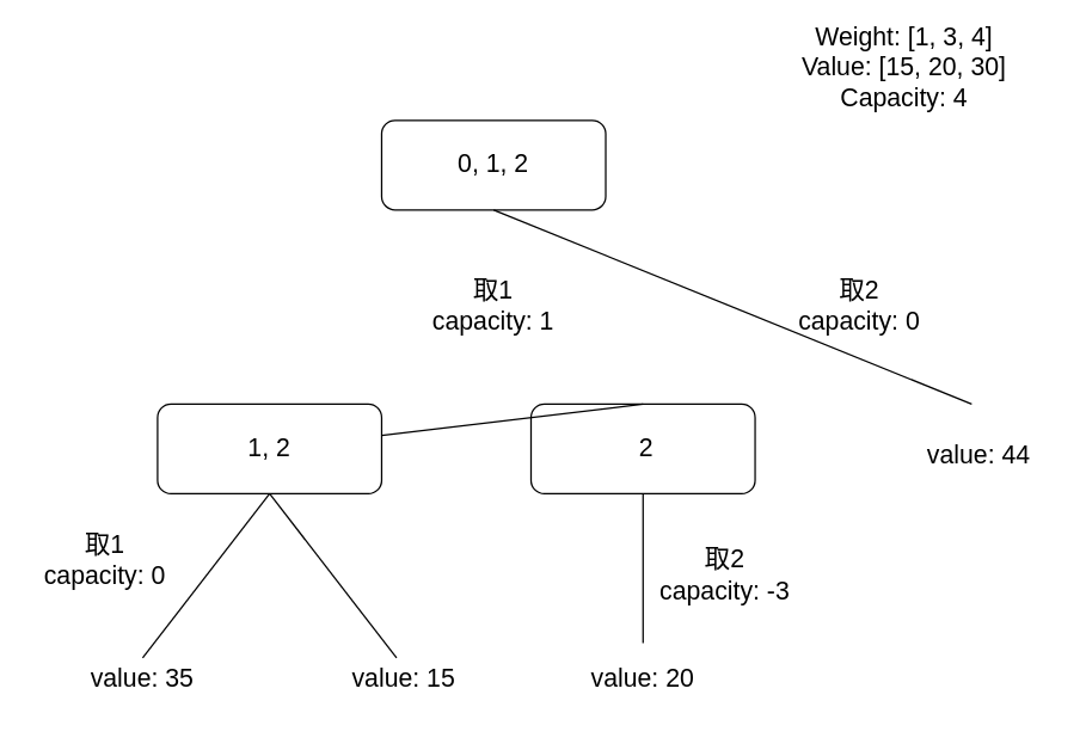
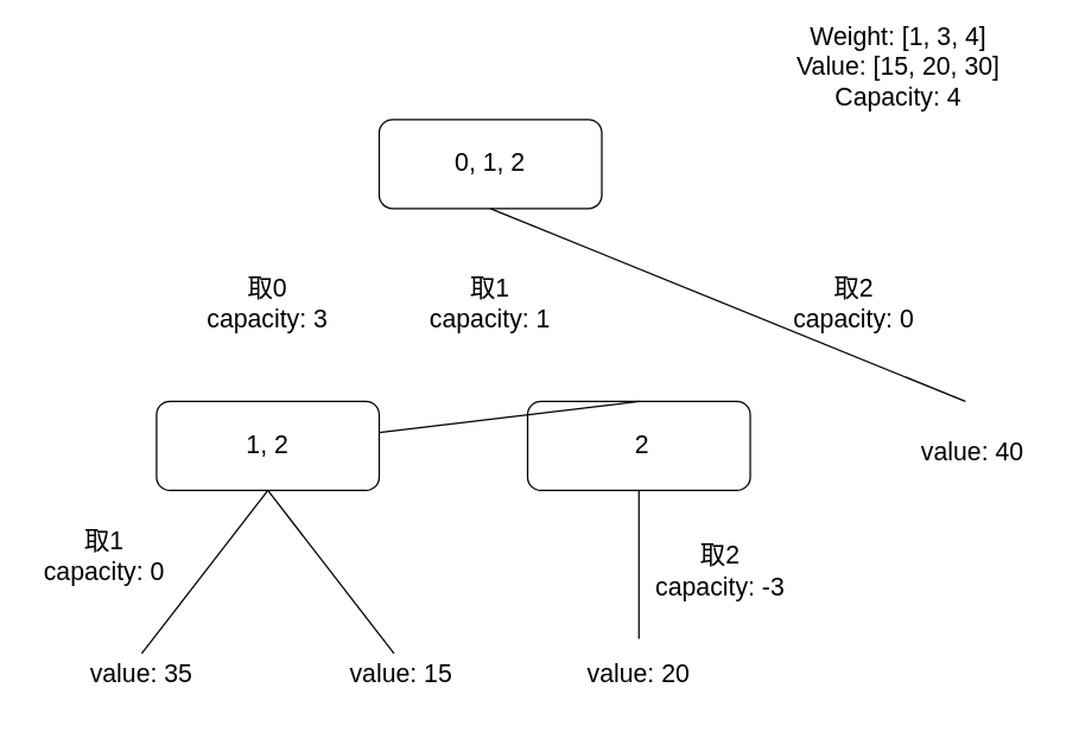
+ <mxCell id="10" value="&lt;span style=&quot;font-size: 17px;&quot;&gt;取0&lt;br&gt;capacity: 3&lt;br&gt;&lt;/span&gt;" style="text;html=1;strokeColor=none;fillColor=none;align=center;verticalAlign=middle;whiteSpace=wrap;rounded=0;" parent="1" vertex="1"><mxGeometry x="130" y="180" width="100" height="50" as="geometry" /></mxCell>
- <mxCell id="12" value="&lt;span style=&quot;font-size: 17px;&quot;&gt;value: 44&lt;br&gt;&lt;/span&gt;" style="text;html=1;strokeColor=none;fillColor=none;align=center;verticalAlign=middle;whiteSpace=wrap;rounded=0;" parent="1" vertex="1"><mxGeometry x="605" y="280" width="100" height="50" as="geometry" /></mxCell>
+ <mxCell id="12" value="&lt;span style=&quot;font-size: 17px;&quot;&gt;value: 40&lt;br&gt;&lt;/span&gt;" style="text;html=1;strokeColor=none;fillColor=none;align=center;verticalAlign=middle;whiteSpace=wrap;rounded=0;" parent="1" vertex="1"><mxGeometry x="605" y="280" width="100" height="50" as="geometry" /></mxCell>
